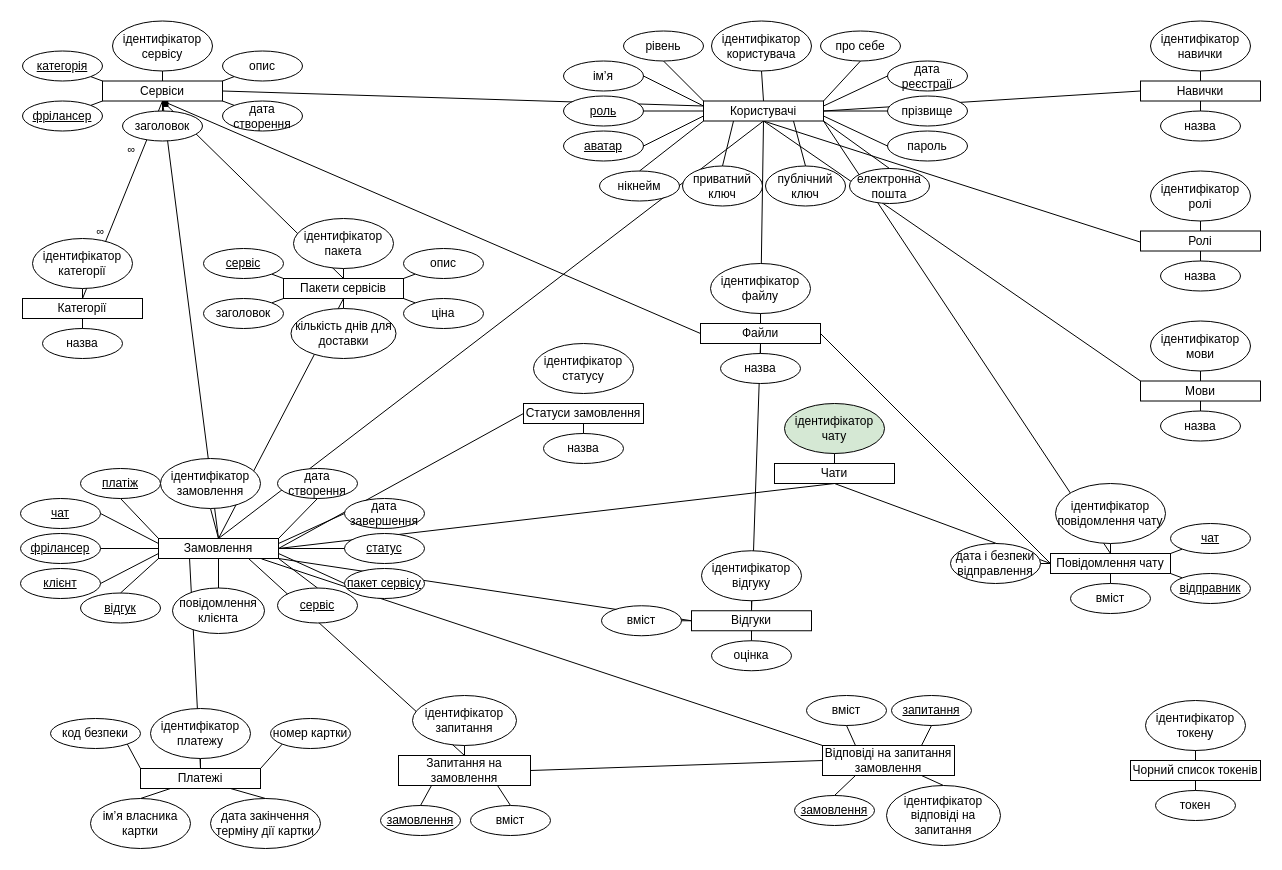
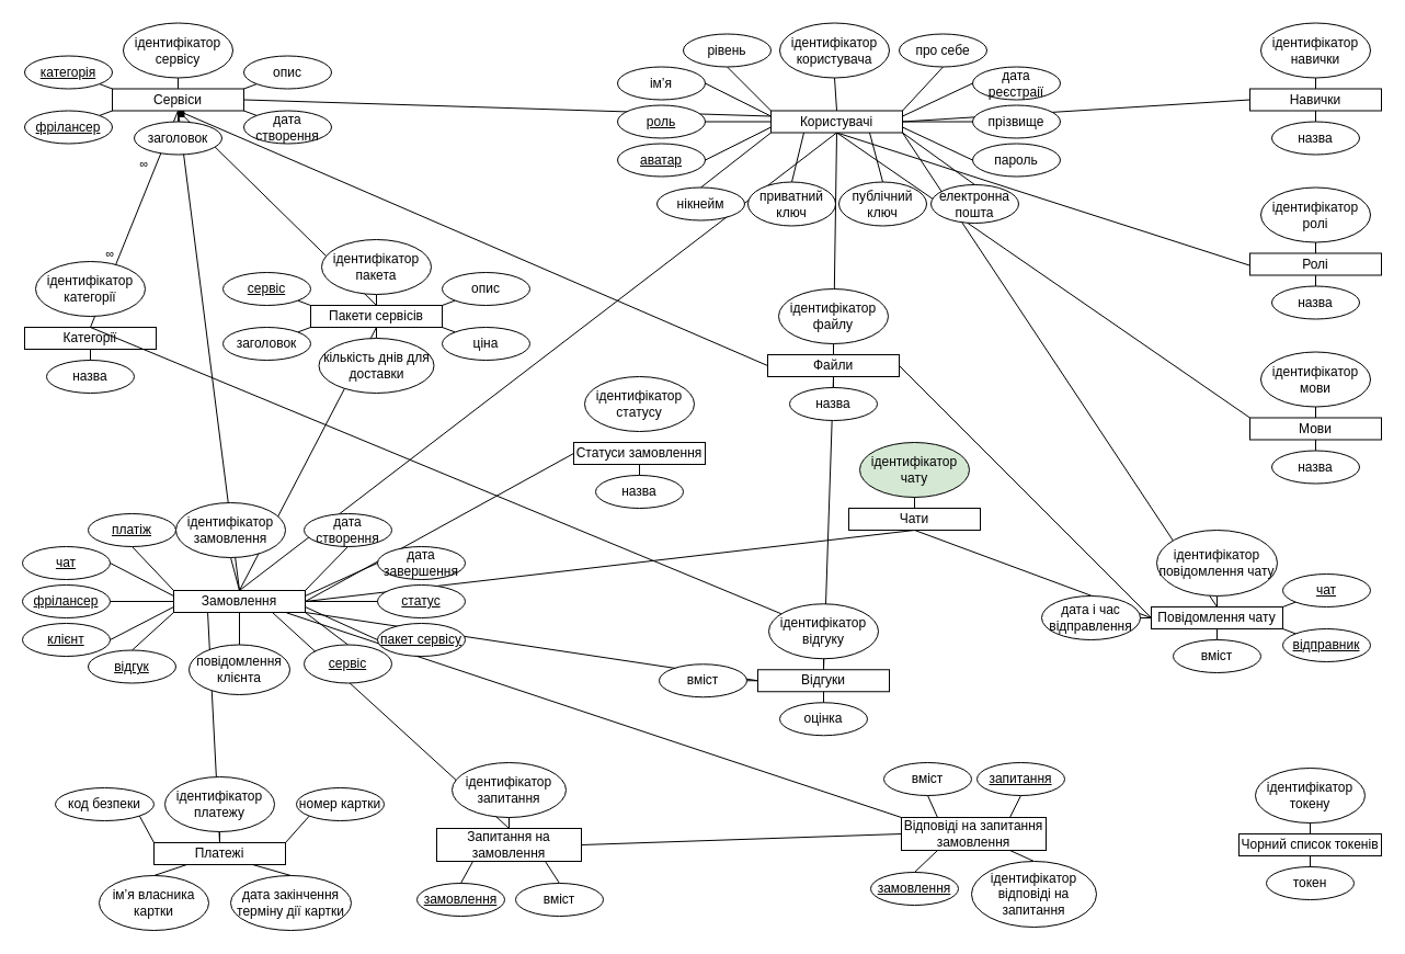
- <mxCell id="11" value="" style="endArrow=none;html=1;rounded=0;entryX=0.5;entryY=1;entryDx=0;entryDy=0;exitX=0.5;exitY=0;exitDx=0;exitDy=0;" edge="1" parent="1" source="8" target="15"><mxGeometry width="50" height="50" relative="1" as="geometry"><mxPoint x="152" y="308" as="sourcePoint" /><mxPoint x="212" y="298" as="targetPoint" /></mxGeometry></mxCell>
+ <mxCell id="11" value="" style="endArrow=none;html=1;rounded=0;exitX=0.5;exitY=0;exitDx=0;exitDy=0;" edge="1" parent="1" source="8" target="105"><mxGeometry width="50" height="50" relative="1" as="geometry"><mxPoint x="152" y="308" as="sourcePoint" /><mxPoint x="212" y="298" as="targetPoint" /></mxGeometry></mxCell>
- <mxCell id="119" value="дата і безпеки відправлення" style="ellipse;whiteSpace=wrap;html=1;" vertex="1" parent="1"><mxGeometry x="950" y="543" width="90" height="40" as="geometry" /></mxCell>
+ <mxCell id="119" value="дата і час відправлення" style="ellipse;whiteSpace=wrap;html=1;" vertex="1" parent="1"><mxGeometry x="950" y="543" width="90" height="40" as="geometry" /></mxCell>
